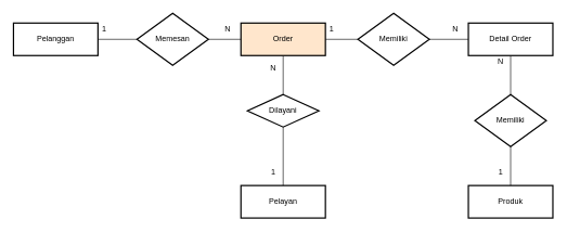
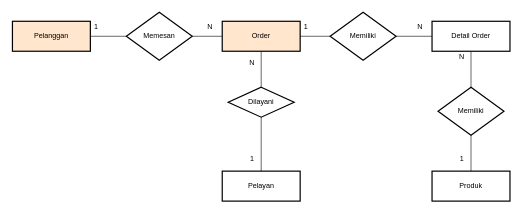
- <mxCell id="2" value="Pelanggan" style="rounded=0;whiteSpace=wrap;html=1;strokeWidth=2;" parent="1" vertex="1"><mxGeometry x="20" y="35" width="130" height="50" as="geometry" /></mxCell>
+ <mxCell id="2" value="Pelanggan" style="rounded=0;whiteSpace=wrap;html=1;strokeWidth=2;fillColor=#ffe6cc;" parent="1" vertex="1"><mxGeometry x="20" y="35" width="130" height="50" as="geometry" /></mxCell>
